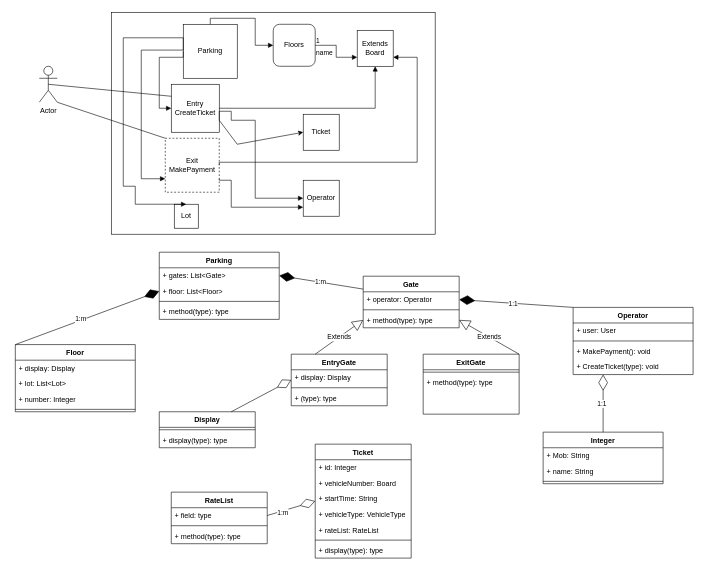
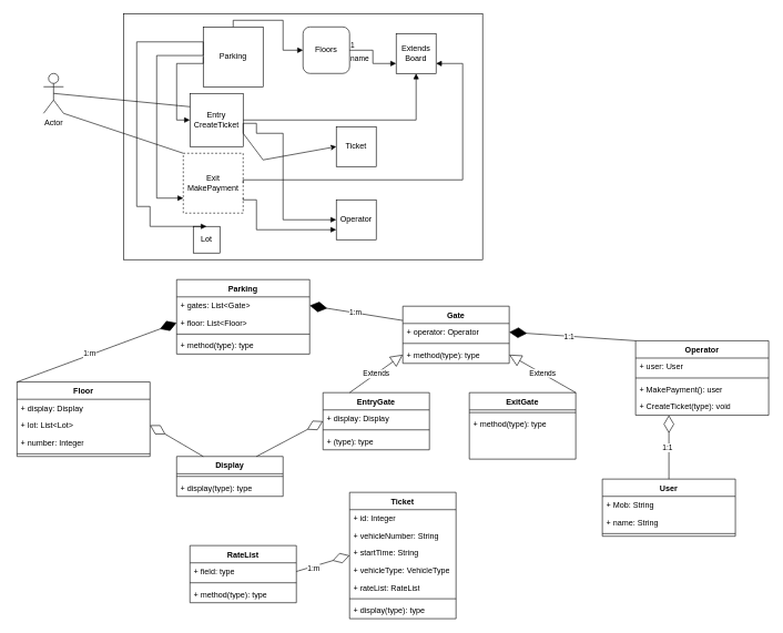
- <mxCell id="48" value="+ MakePayment(): void" style="text;strokeColor=none;fillColor=none;align=left;verticalAlign=top;spacingLeft=4;spacingRight=4;overflow=hidden;rotatable=0;points=[[0,0.5],[1,0.5]];portConstraint=eastwest;whiteSpace=wrap;html=1;" vertex="1" parent="45"><mxGeometry y="60" width="200" height="26" as="geometry" /></mxCell>
+ <mxCell id="48" value="+ MakePayment(): user" style="text;strokeColor=none;fillColor=none;align=left;verticalAlign=top;spacingLeft=4;spacingRight=4;overflow=hidden;rotatable=0;points=[[0,0.5],[1,0.5]];portConstraint=eastwest;whiteSpace=wrap;html=1;" vertex="1" parent="45"><mxGeometry y="60" width="200" height="26" as="geometry" /></mxCell>
+ <mxCell id="68" value="" style="endArrow=diamondThin;endFill=0;endSize=24;html=1;rounded=0;entryX=1;entryY=0.5;entryDx=0;entryDy=0;exitX=0.25;exitY=0;exitDx=0;exitDy=0;" edge="1" parent="1" source="65" target="60"><mxGeometry width="160" relative="1" as="geometry"><mxPoint x="510" y="570" as="sourcePoint" /><mxPoint x="670" y="570" as="targetPoint" /></mxGeometry></mxCell>
- <mxCell id="50" value="Integer" style="swimlane;fontStyle=1;align=center;verticalAlign=top;childLayout=stackLayout;horizontal=1;startSize=26;horizontalStack=0;resizeParent=1;resizeParentMax=0;resizeLast=0;collapsible=1;marginBottom=0;whiteSpace=wrap;html=1;" vertex="1" parent="1"><mxGeometry x="900" y="720" width="200" height="86" as="geometry" /></mxCell>
+ <mxCell id="50" value="User" style="swimlane;fontStyle=1;align=center;verticalAlign=top;childLayout=stackLayout;horizontal=1;startSize=26;horizontalStack=0;resizeParent=1;resizeParentMax=0;resizeLast=0;collapsible=1;marginBottom=0;whiteSpace=wrap;html=1;" vertex="1" parent="1"><mxGeometry x="900" y="720" width="200" height="86" as="geometry" /></mxCell>
- <mxCell id="72" value="+ vehicleNumber: Board" style="text;strokeColor=none;fillColor=none;align=left;verticalAlign=top;spacingLeft=4;spacingRight=4;overflow=hidden;rotatable=0;points=[[0,0.5],[1,0.5]];portConstraint=eastwest;whiteSpace=wrap;html=1;" vertex="1" parent="70"><mxGeometry y="52" width="160" height="26" as="geometry" /></mxCell>
+ <mxCell id="72" value="+ vehicleNumber: String" style="text;strokeColor=none;fillColor=none;align=left;verticalAlign=top;spacingLeft=4;spacingRight=4;overflow=hidden;rotatable=0;points=[[0,0.5],[1,0.5]];portConstraint=eastwest;whiteSpace=wrap;html=1;" vertex="1" parent="70"><mxGeometry y="52" width="160" height="26" as="geometry" /></mxCell>
